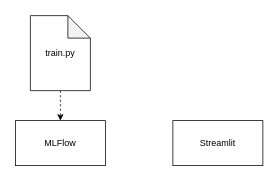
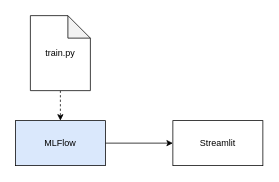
- <mxCell id="3" value="MLFlow" style="rounded=0;whiteSpace=wrap;html=1;" vertex="1" parent="1"><mxGeometry x="20" y="160" width="120" height="60" as="geometry" /></mxCell>
+ <mxCell id="3" value="MLFlow" style="rounded=0;whiteSpace=wrap;html=1;fillColor=#dae8fc;" vertex="1" parent="1"><mxGeometry x="20" y="160" width="120" height="60" as="geometry" /></mxCell>
+ <mxCell id="2" style="edgeStyle=none;html=1;" edge="1" parent="1" source="3" target="4"><mxGeometry relative="1" as="geometry" /></mxCell>
